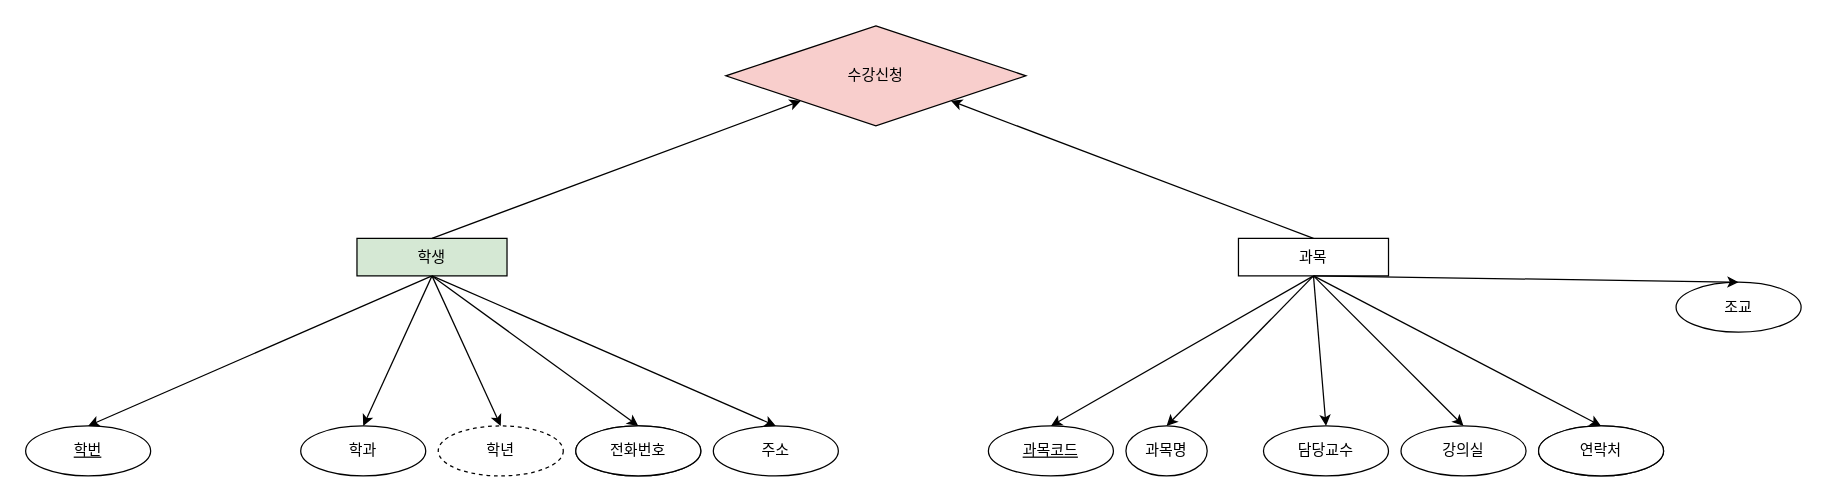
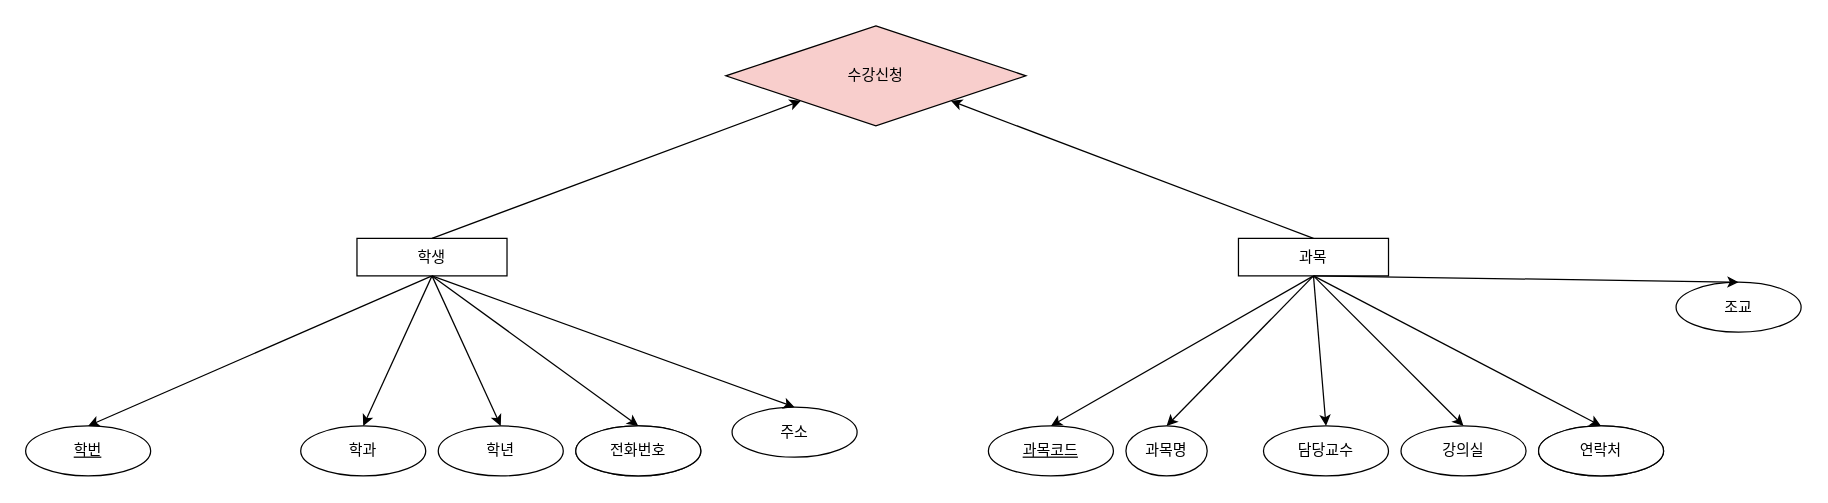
- <mxCell id="19" value="학생" style="whiteSpace=wrap;html=1;align=center;fillColor=#d5e8d4;" vertex="1" parent="1"><mxGeometry x="285" y="190" width="120" height="30" as="geometry" /></mxCell>
+ <mxCell id="19" value="학생" style="whiteSpace=wrap;html=1;align=center;" vertex="1" parent="1"><mxGeometry x="285" y="190" width="120" height="30" as="geometry" /></mxCell>
- <mxCell id="22" value="학년" style="ellipse;whiteSpace=wrap;html=1;align=center;dashed=1;" vertex="1" parent="1"><mxGeometry x="350" y="340" width="100" height="40" as="geometry" /></mxCell>
+ <mxCell id="22" value="학년" style="ellipse;whiteSpace=wrap;html=1;align=center;" vertex="1" parent="1"><mxGeometry x="350" y="340" width="100" height="40" as="geometry" /></mxCell>
- <mxCell id="25" value="주소" style="ellipse;whiteSpace=wrap;html=1;align=center;" vertex="1" parent="1"><mxGeometry x="570" y="340" width="100" height="40" as="geometry" /></mxCell>
+ <mxCell id="25" value="주소" style="ellipse;whiteSpace=wrap;html=1;align=center;" vertex="1" parent="1"><mxGeometry x="585" y="325" width="100" height="40" as="geometry" /></mxCell>
